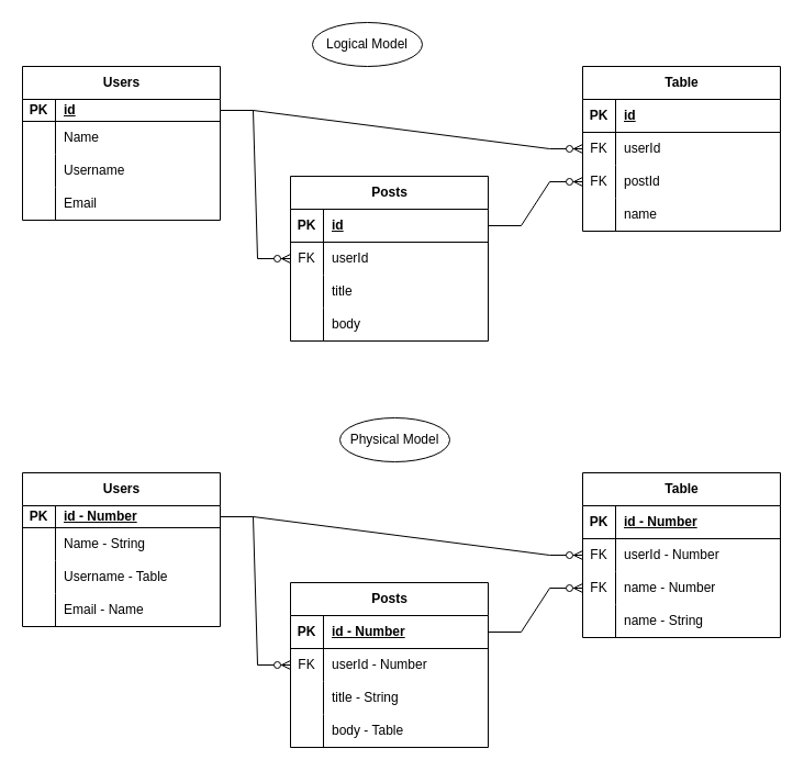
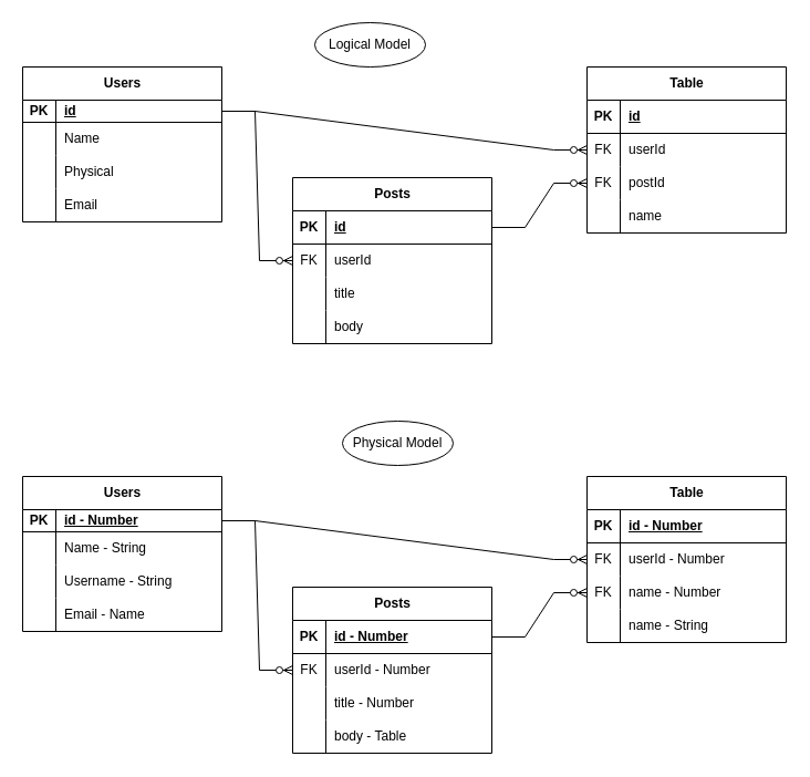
- <mxCell id="11" value="Username" style="shape=partialRectangle;connectable=0;fillColor=none;top=0;left=0;bottom=0;right=0;align=left;spacingLeft=6;overflow=hidden;whiteSpace=wrap;html=1;" vertex="1" parent="9"><mxGeometry x="30" width="150" height="30" as="geometry"><mxRectangle width="150" height="30" as="alternateBounds" /></mxGeometry></mxCell>
+ <mxCell id="11" value="Physical" style="shape=partialRectangle;connectable=0;fillColor=none;top=0;left=0;bottom=0;right=0;align=left;spacingLeft=6;overflow=hidden;whiteSpace=wrap;html=1;" vertex="1" parent="9"><mxGeometry x="30" width="150" height="30" as="geometry"><mxRectangle width="150" height="30" as="alternateBounds" /></mxGeometry></mxCell>
- <mxCell id="55" value="Username - Table" style="shape=partialRectangle;connectable=0;fillColor=none;top=0;left=0;bottom=0;right=0;align=left;spacingLeft=6;overflow=hidden;whiteSpace=wrap;html=1;" vertex="1" parent="53"><mxGeometry x="30" width="150" height="30" as="geometry"><mxRectangle width="150" height="30" as="alternateBounds" /></mxGeometry></mxCell>
+ <mxCell id="55" value="Username - String" style="shape=partialRectangle;connectable=0;fillColor=none;top=0;left=0;bottom=0;right=0;align=left;spacingLeft=6;overflow=hidden;whiteSpace=wrap;html=1;" vertex="1" parent="53"><mxGeometry x="30" width="150" height="30" as="geometry"><mxRectangle width="150" height="30" as="alternateBounds" /></mxGeometry></mxCell>
- <mxCell id="68" value="title - String" style="shape=partialRectangle;connectable=0;fillColor=none;top=0;left=0;bottom=0;right=0;align=left;spacingLeft=6;overflow=hidden;whiteSpace=wrap;html=1;" vertex="1" parent="66"><mxGeometry x="30" width="150" height="30" as="geometry"><mxRectangle width="150" height="30" as="alternateBounds" /></mxGeometry></mxCell>
+ <mxCell id="68" value="title - Number" style="shape=partialRectangle;connectable=0;fillColor=none;top=0;left=0;bottom=0;right=0;align=left;spacingLeft=6;overflow=hidden;whiteSpace=wrap;html=1;" vertex="1" parent="66"><mxGeometry x="30" width="150" height="30" as="geometry"><mxRectangle width="150" height="30" as="alternateBounds" /></mxGeometry></mxCell>
